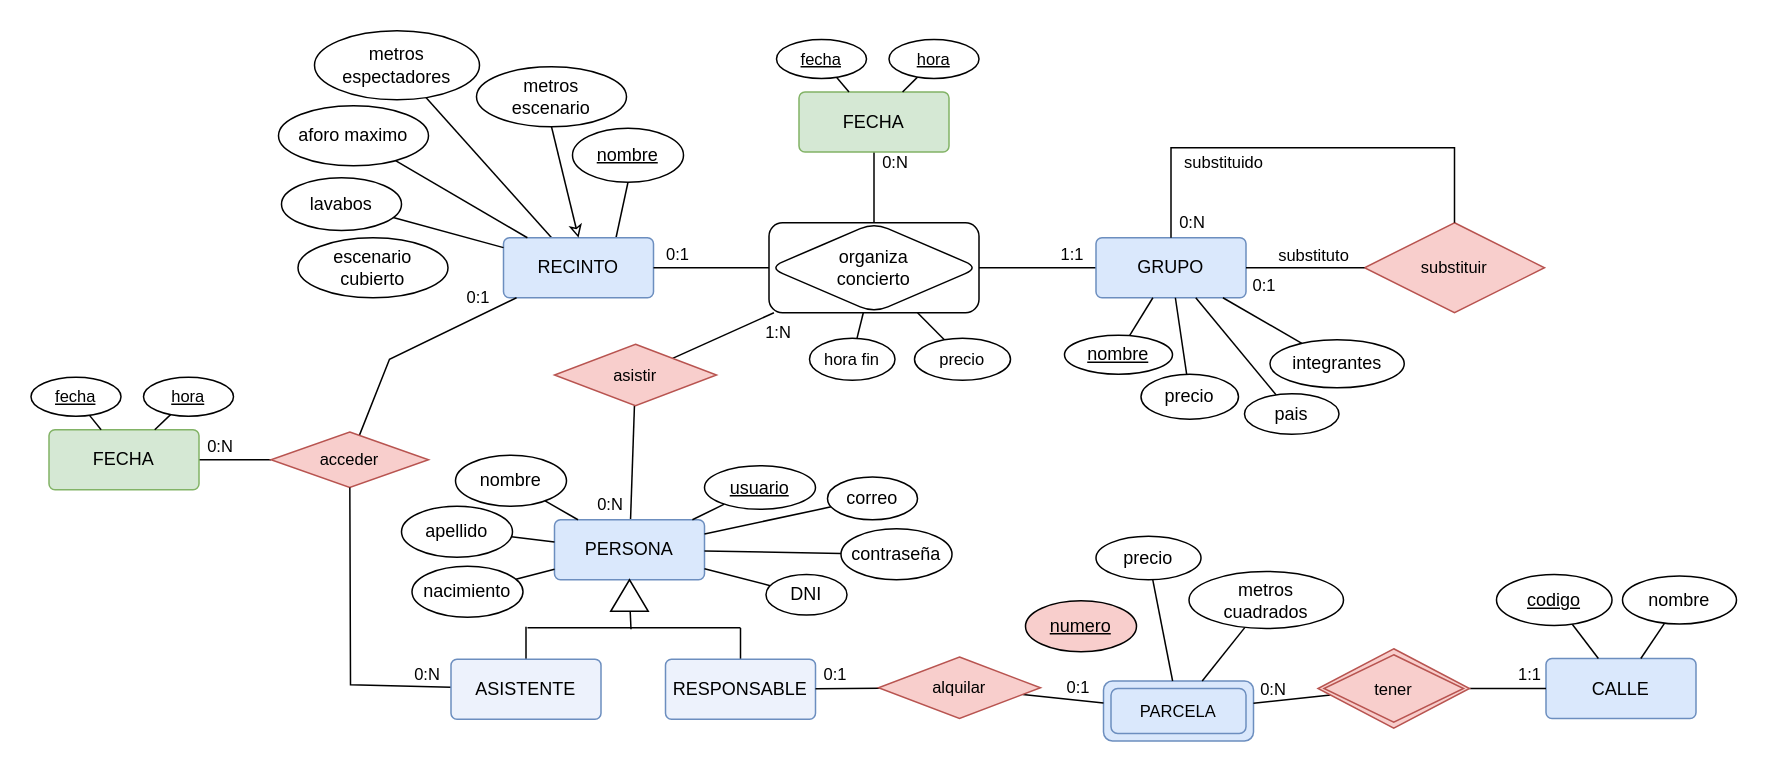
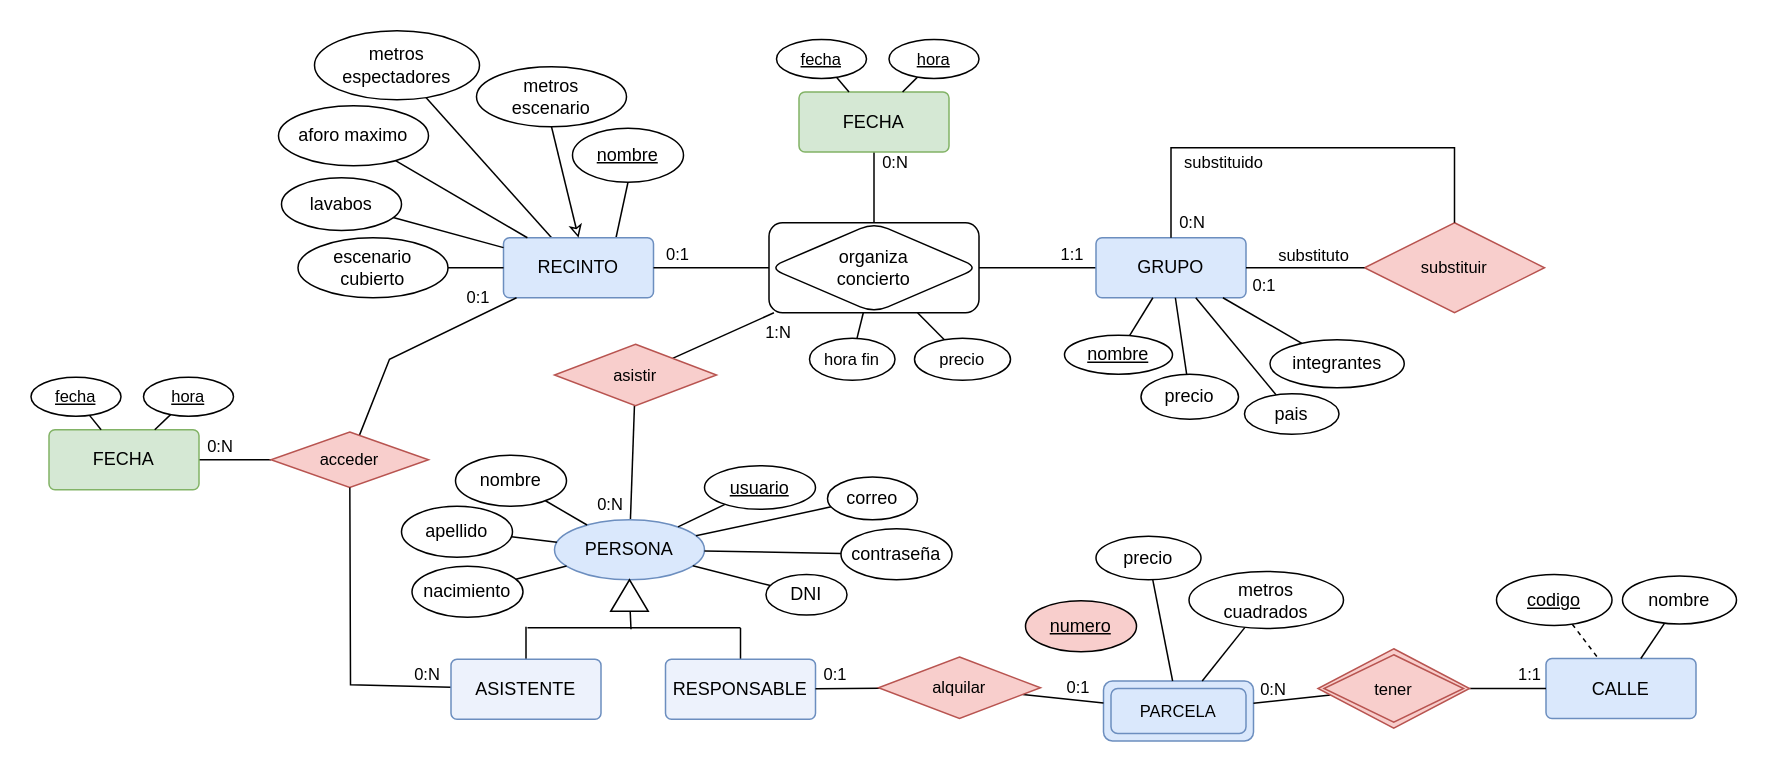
+ <mxCell id="16" style="rounded=0;orthogonalLoop=1;jettySize=auto;html=1;endArrow=none;endFill=0;" edge="1" parent="1" source="17" target="4"><mxGeometry relative="1" as="geometry" /></mxCell>
- <mxCell id="30" value="PERSONA" style="rounded=1;arcSize=10;whiteSpace=wrap;html=1;align=center;fillColor=#dae8fc;strokeColor=#6c8ebf;" vertex="1" parent="1"><mxGeometry x="369" y="346" width="100" height="40" as="geometry" /></mxCell>
+ <mxCell id="30" value="PERSONA" style="ellipse;arcSize=10;whiteSpace=wrap;html=1;align=center;fillColor=#dae8fc;strokeColor=#6c8ebf;" vertex="1" parent="1"><mxGeometry x="369" y="346" width="100" height="40" as="geometry" /></mxCell>
- <mxCell id="79" style="rounded=0;orthogonalLoop=1;jettySize=auto;html=1;endArrow=none;endFill=0;" edge="1" parent="1" source="80" target="31"><mxGeometry relative="1" as="geometry" /></mxCell>
+ <mxCell id="79" style="rounded=0;orthogonalLoop=1;jettySize=auto;html=1;endArrow=none;endFill=0;dashed=1;" edge="1" parent="1" source="80" target="31"><mxGeometry relative="1" as="geometry" /></mxCell>
